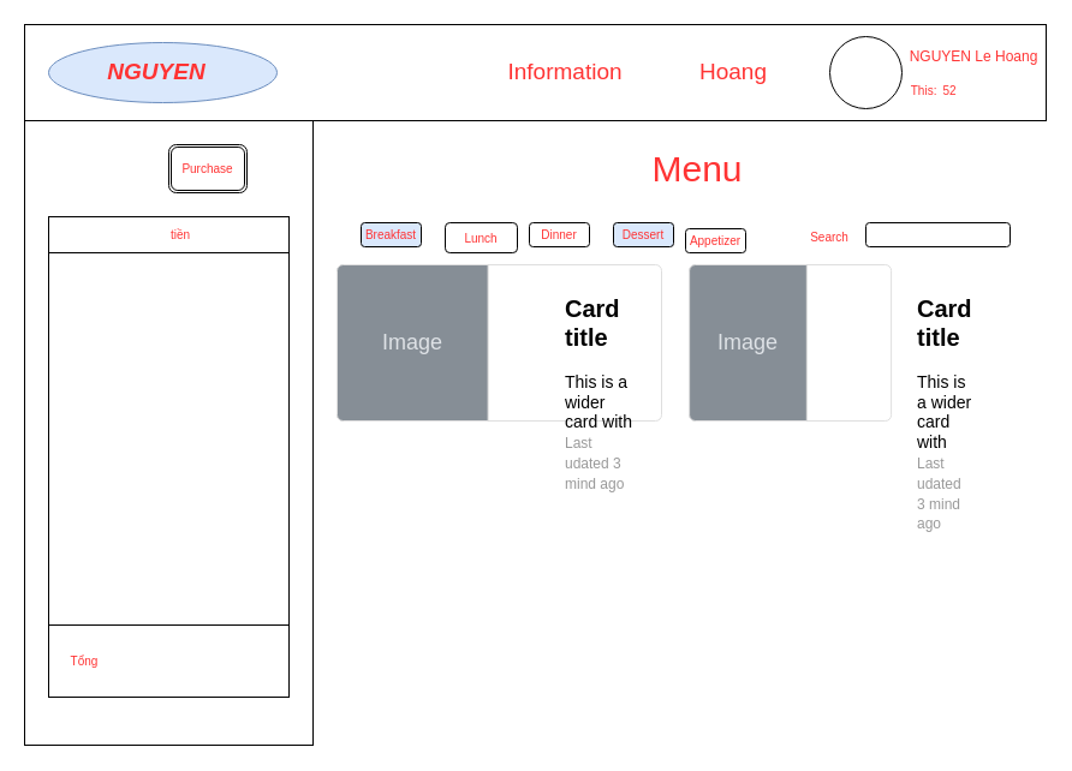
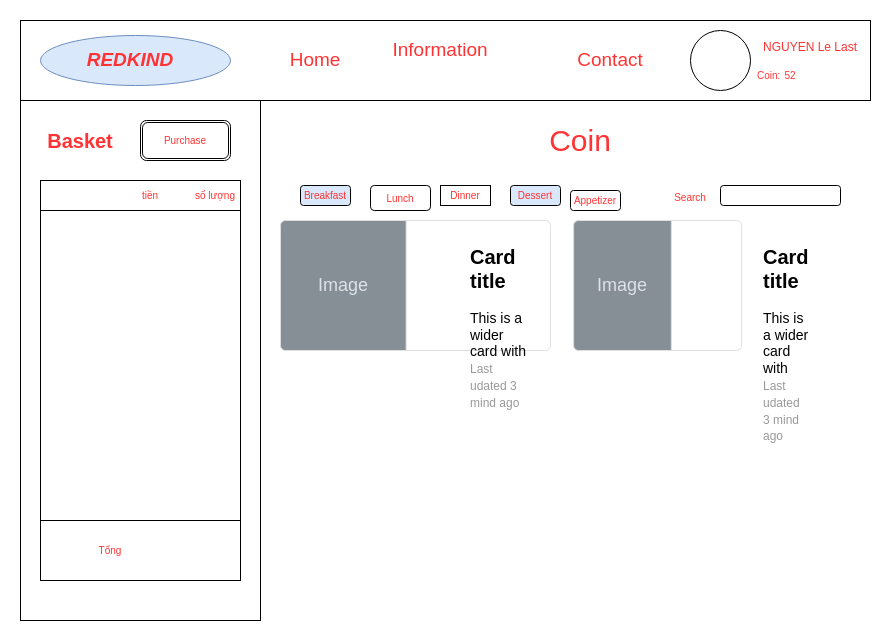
- <mxCell id="11" value="&lt;font style=&quot;font-size: 12px&quot;&gt;NGUYEN Le Hoang&lt;/font&gt;" style="text;html=1;strokeColor=none;fillColor=none;align=center;verticalAlign=middle;whiteSpace=wrap;rounded=0;fontSize=19;fontColor=#FF3333;" vertex="1" parent="1"><mxGeometry x="750" y="30" width="120" height="30" as="geometry" /></mxCell>
+ <mxCell id="11" value="&lt;font style=&quot;font-size: 12px&quot;&gt;NGUYEN Le Last&lt;/font&gt;" style="text;html=1;strokeColor=none;fillColor=none;align=center;verticalAlign=middle;whiteSpace=wrap;rounded=0;fontSize=19;fontColor=#FF3333;" vertex="1" parent="1"><mxGeometry x="750" y="30" width="120" height="30" as="geometry" /></mxCell>
- <mxCell id="5" value="NGUYEN" style="text;html=1;align=center;verticalAlign=middle;whiteSpace=wrap;rounded=0;fontSize=19;fontStyle=3;fontColor=#FF3333;" vertex="1" parent="1"><mxGeometry x="30" width="200" height="80" as="geometry" y="20" /></mxCell>
+ <mxCell id="5" value="REDKIND" style="text;html=1;align=center;verticalAlign=middle;whiteSpace=wrap;rounded=0;fontSize=19;fontStyle=3;fontColor=#FF3333;" vertex="1" parent="1"><mxGeometry x="30" width="200" height="80" as="geometry" y="20" /></mxCell>
+ <mxCell id="6" value="Home" style="text;html=1;strokeColor=none;fillColor=none;align=center;verticalAlign=middle;whiteSpace=wrap;rounded=0;fontSize=19;fontColor=#FF3333;" vertex="1" parent="1"><mxGeometry x="280" y="50" width="70" height="20" as="geometry" /></mxCell>
- <mxCell id="7" value="Information" style="text;html=1;strokeColor=none;fillColor=none;align=center;verticalAlign=middle;whiteSpace=wrap;rounded=0;fontSize=19;fontColor=#FF3333;" vertex="1" parent="1"><mxGeometry x="400" y="50" width="140" height="20" as="geometry" /></mxCell>
+ <mxCell id="7" value="Information" style="text;html=1;strokeColor=none;fillColor=none;align=center;verticalAlign=middle;whiteSpace=wrap;rounded=0;fontSize=19;fontColor=#FF3333;" vertex="1" parent="1"><mxGeometry x="370" y="40" width="140" height="20" as="geometry" /></mxCell>
- <mxCell id="8" value="Hoang" style="text;html=1;strokeColor=none;fillColor=none;align=center;verticalAlign=middle;whiteSpace=wrap;rounded=0;fontSize=19;fontColor=#FF3333;" vertex="1" parent="1"><mxGeometry x="540" y="50" width="140" height="20" as="geometry" /></mxCell>
+ <mxCell id="8" value="Contact" style="text;html=1;strokeColor=none;fillColor=none;align=center;verticalAlign=middle;whiteSpace=wrap;rounded=0;fontSize=19;fontColor=#FF3333;" vertex="1" parent="1"><mxGeometry x="540" y="50" width="140" height="20" as="geometry" /></mxCell>
- <mxCell id="13" value="This:&amp;nbsp;" style="text;html=1;strokeColor=none;fillColor=none;align=center;verticalAlign=middle;whiteSpace=wrap;rounded=0;fontSize=10;fontColor=#FF3333;" vertex="1" parent="1"><mxGeometry x="750" y="65" width="40" height="20" as="geometry" /></mxCell>
+ <mxCell id="13" value="Coin:&amp;nbsp;" style="text;html=1;strokeColor=none;fillColor=none;align=center;verticalAlign=middle;whiteSpace=wrap;rounded=0;fontSize=10;fontColor=#FF3333;" vertex="1" parent="1"><mxGeometry x="750" y="65" width="40" height="20" as="geometry" /></mxCell>
- <mxCell id="22" value="Purchase" style="shape=ext;double=1;rounded=1;whiteSpace=wrap;html=1;fontSize=10;fontColor=#FF3333;align=center;" vertex="1" parent="1"><mxGeometry x="140" y="120" width="65" height="40" as="geometry" /></mxCell>
+ <mxCell id="22" value="Purchase" style="shape=ext;double=1;rounded=1;whiteSpace=wrap;html=1;fontSize=10;fontColor=#FF3333;align=center;" vertex="1" parent="1"><mxGeometry x="140" y="120" width="90" height="40" as="geometry" /></mxCell>
- <mxCell id="24" value="Menu" style="text;html=1;strokeColor=none;fillColor=none;align=center;verticalAlign=middle;whiteSpace=wrap;rounded=0;fontSize=30;fontColor=#FF3333;" vertex="1" parent="1"><mxGeometry x="480" y="105" width="200" height="70" as="geometry" /></mxCell>
+ <mxCell id="24" value="Coin" style="text;html=1;strokeColor=none;fillColor=none;align=center;verticalAlign=middle;whiteSpace=wrap;rounded=0;fontSize=30;fontColor=#FF3333;" vertex="1" parent="1"><mxGeometry x="480" y="105" width="200" height="70" as="geometry" /></mxCell>
+ <mxCell id="15" value="&lt;h1&gt;Basket&lt;/h1&gt;" style="text;html=1;strokeColor=none;fillColor=none;spacing=5;spacingTop=-20;whiteSpace=wrap;overflow=hidden;rounded=0;fontSize=10;fontColor=#FF3333;align=center;verticalAlign=middle;" vertex="1" parent="1"><mxGeometry x="30" y="130" width="100" height="30" as="geometry" /></mxCell>
+ <mxCell id="20" value="số lượng" style="text;html=1;strokeColor=none;fillColor=none;align=center;verticalAlign=middle;whiteSpace=wrap;rounded=0;fontSize=10;fontColor=#FF3333;" vertex="1" parent="1"><mxGeometry x="190" y="185" width="50" height="20" as="geometry" /></mxCell>
- <mxCell id="26" value="Dinner" style="rounded=1;whiteSpace=wrap;html=1;fontSize=10;fontColor=#FF3333;align=center;" vertex="1" parent="1"><mxGeometry x="440" y="185" width="50" height="20" as="geometry" /></mxCell>
+ <mxCell id="26" value="Dinner" style="whiteSpace=wrap;html=1;fontSize=10;fontColor=#FF3333;align=center;rounded=0;" vertex="1" parent="1"><mxGeometry x="440" y="185" width="50" height="20" as="geometry" /></mxCell>
- <mxCell id="21" value="Tổng" style="text;html=1;strokeColor=none;fillColor=none;align=center;verticalAlign=middle;whiteSpace=wrap;rounded=0;fontSize=10;fontColor=#FF3333;" vertex="1" parent="1"><mxGeometry x="50" y="540" width="40" height="20" as="geometry" /></mxCell>
+ <mxCell id="21" value="Tổng" style="text;html=1;strokeColor=none;fillColor=none;align=center;verticalAlign=middle;whiteSpace=wrap;rounded=0;fontSize=10;fontColor=#FF3333;" vertex="1" parent="1"><mxGeometry x="90" y="540" width="40" height="20" as="geometry" /></mxCell>
